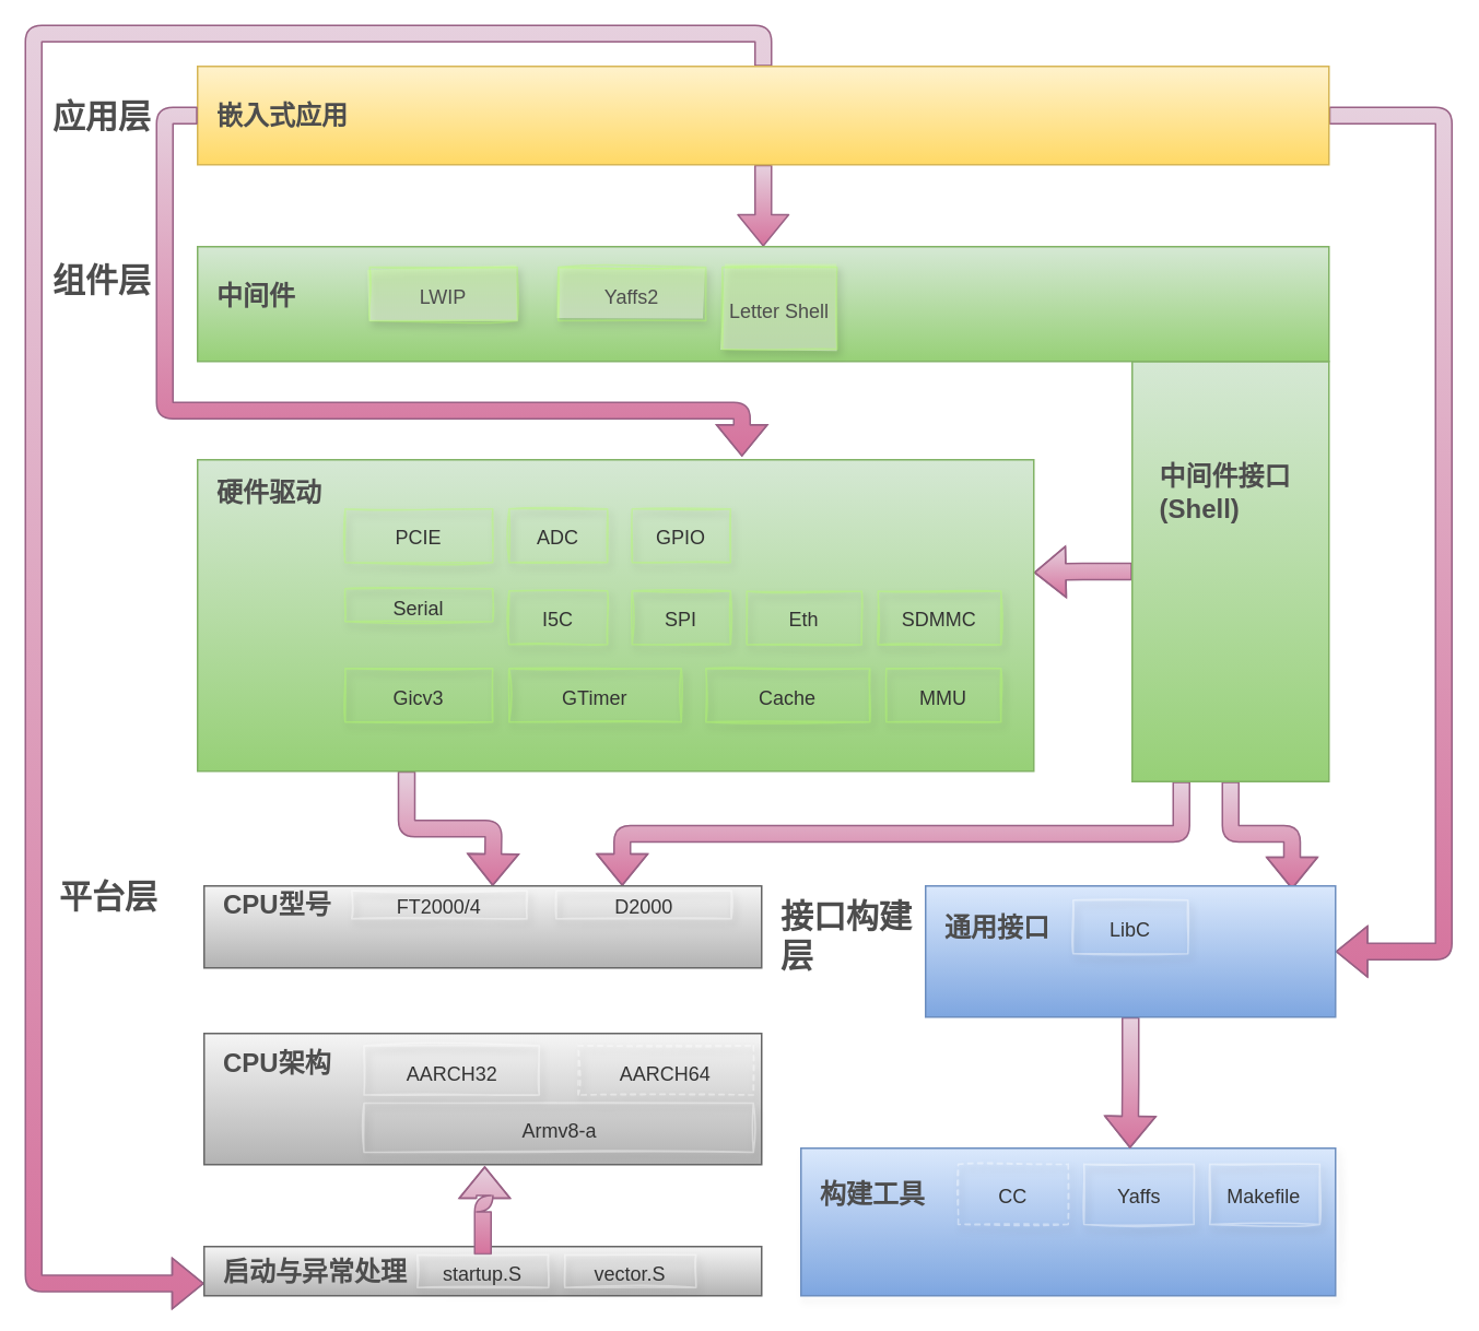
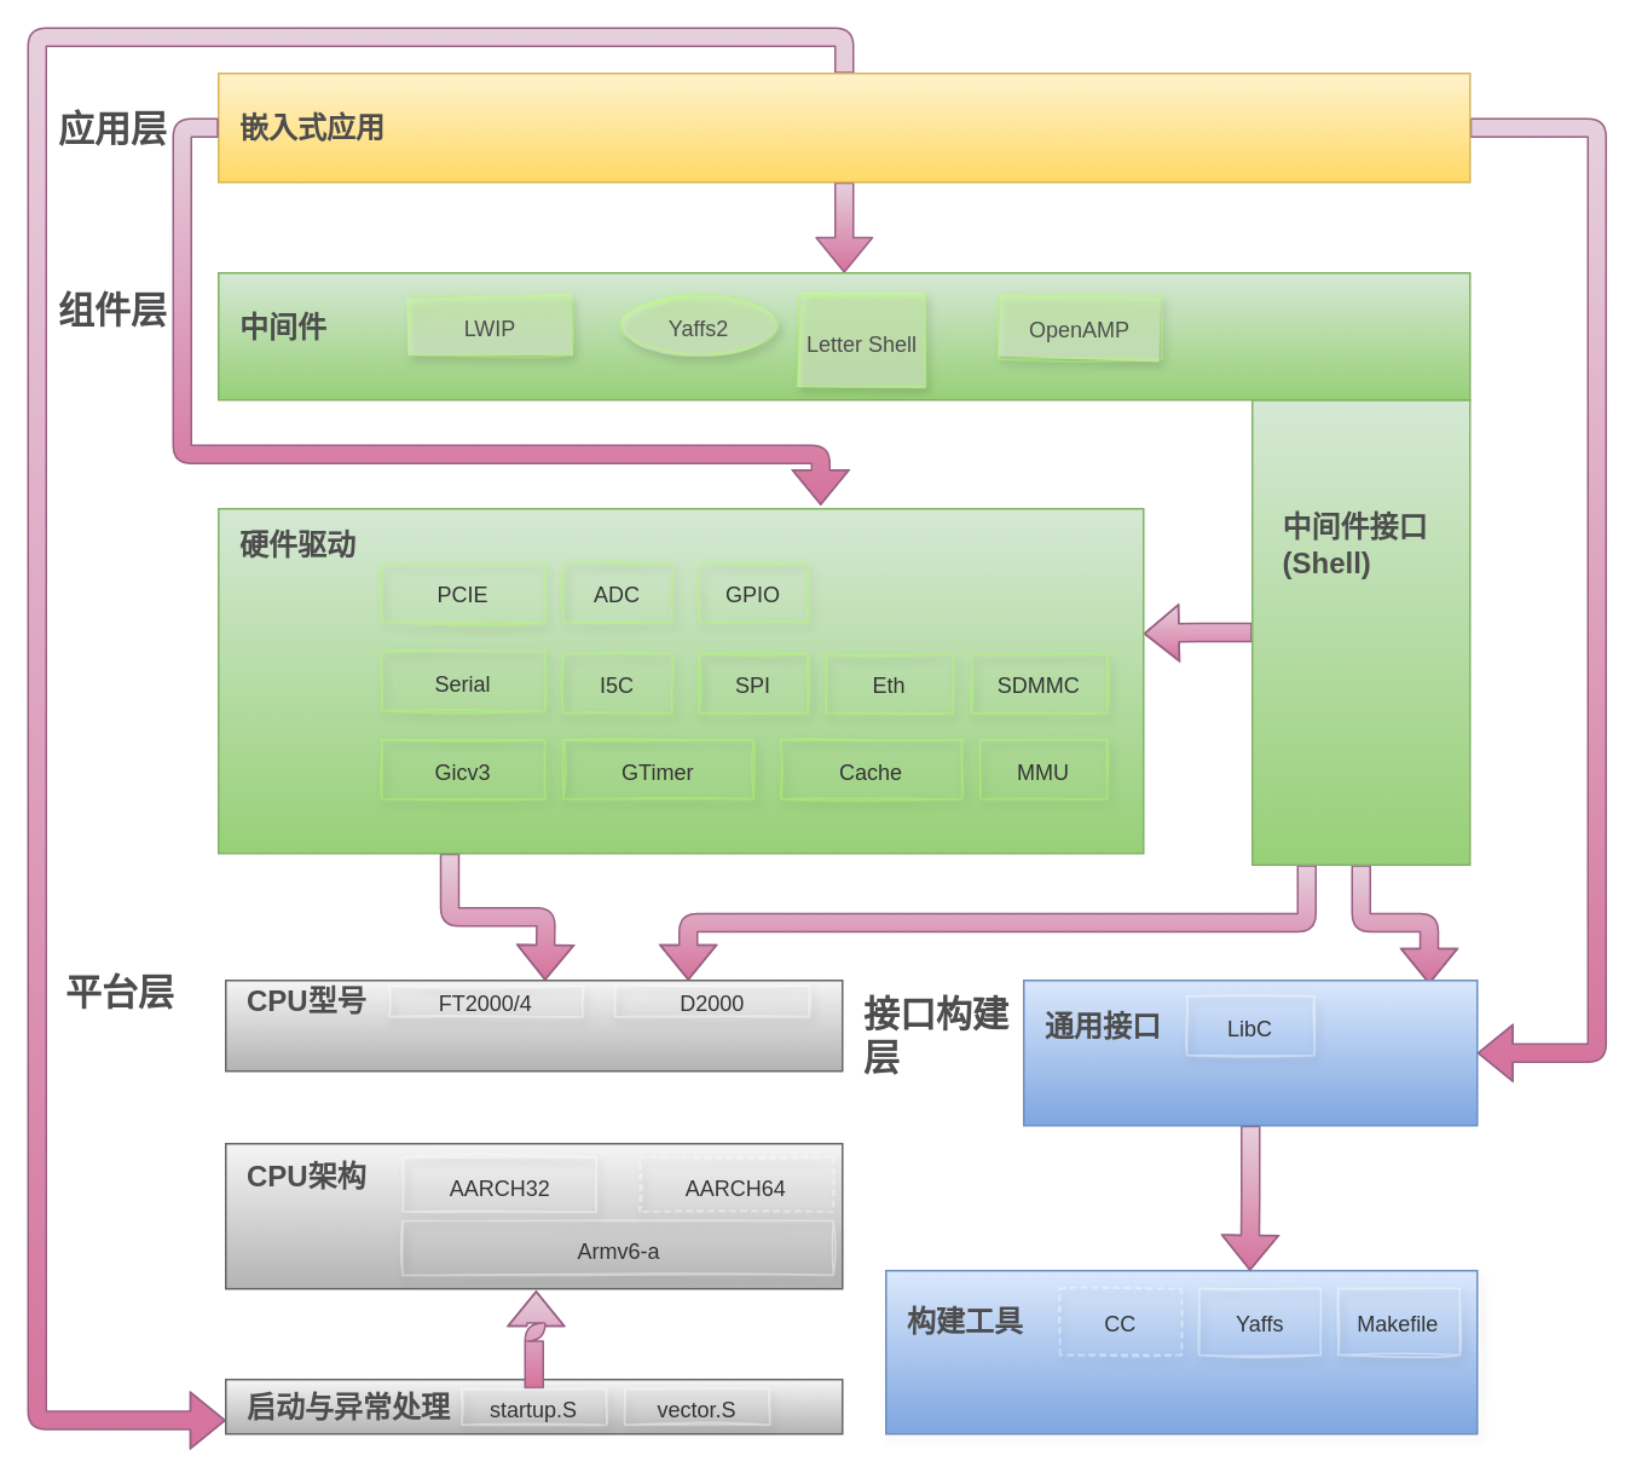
- <mxCell id="34" value="&lt;font color=&quot;#4d4d4d&quot; style=&quot;font-size: 12px&quot;&gt;Yaffs2&lt;/font&gt;" style="rounded=0;whiteSpace=wrap;html=1;fontSize=18;strokeColor=#B3FF66;shadow=1;sketch=1;opacity=40;gradientColor=#ffffff;gradientDirection=south;fillStyle=auto;fillColor=#CCFF99;" parent="29" vertex="1"><mxGeometry x="220" y="12.502" width="90" height="32.647" as="geometry" /></mxCell>
+ <mxCell id="34" value="&lt;font color=&quot;#4d4d4d&quot; style=&quot;font-size: 12px&quot;&gt;Yaffs2&lt;/font&gt;" style="ellipse;whiteSpace=wrap;html=1;fontSize=18;strokeColor=#B3FF66;shadow=1;sketch=1;opacity=40;gradientColor=#ffffff;gradientDirection=south;fillStyle=auto;fillColor=#CCFF99;" parent="29" vertex="1"><mxGeometry x="220" y="12.502" width="90" height="32.647" as="geometry" /></mxCell>
+ <mxCell id="32" value="&lt;font color=&quot;#4d4d4d&quot; style=&quot;font-size: 12px&quot;&gt;OpenAMP&lt;/font&gt;" style="rounded=0;whiteSpace=wrap;html=1;fontSize=18;strokeColor=#B3FF66;shadow=1;sketch=1;opacity=40;gradientColor=#ffffff;gradientDirection=south;fillStyle=auto;fillColor=#CCFF99;" parent="29" vertex="1"><mxGeometry x="430" y="12.5" width="90" height="35" as="geometry" /></mxCell>
- <mxCell id="57" value="&lt;font color=&quot;#333333&quot; style=&quot;font-size: 12px&quot;&gt;Serial&lt;/font&gt;" style="rounded=0;whiteSpace=wrap;html=1;fontSize=18;strokeColor=#B3FF66;shadow=1;sketch=1;opacity=40;gradientColor=#ffffff;gradientDirection=south;fillStyle=auto;fillColor=none;" parent="53" vertex="1"><mxGeometry x="90" y="78.672" width="90" height="20" as="geometry" /></mxCell>
+ <mxCell id="57" value="&lt;font color=&quot;#333333&quot; style=&quot;font-size: 12px&quot;&gt;Serial&lt;/font&gt;" style="rounded=0;whiteSpace=wrap;html=1;fontSize=18;strokeColor=#B3FF66;shadow=1;sketch=1;opacity=40;gradientColor=#ffffff;gradientDirection=south;fillStyle=auto;fillColor=none;" parent="53" vertex="1"><mxGeometry x="90" y="78.672" width="90" height="32.647" as="geometry" /></mxCell>
- <mxCell id="41" value="&lt;font color=&quot;#333333&quot; style=&quot;font-size: 12px&quot;&gt;Armv8-a&lt;/font&gt;" style="rounded=0;whiteSpace=wrap;html=1;fontSize=18;strokeColor=#FFFFFF;shadow=1;sketch=1;opacity=40;gradientColor=#ffffff;gradientDirection=south;fillStyle=auto;fillColor=none;" parent="38" vertex="1"><mxGeometry x="97.5" y="42.5" width="237.5" height="30" as="geometry" /></mxCell>
+ <mxCell id="41" value="&lt;font color=&quot;#333333&quot; style=&quot;font-size: 12px&quot;&gt;Armv6-a&lt;/font&gt;" style="rounded=0;whiteSpace=wrap;html=1;fontSize=18;strokeColor=#FFFFFF;shadow=1;sketch=1;opacity=40;gradientColor=#ffffff;gradientDirection=south;fillStyle=auto;fillColor=none;" parent="38" vertex="1"><mxGeometry x="97.5" y="42.5" width="237.5" height="30" as="geometry" /></mxCell>
